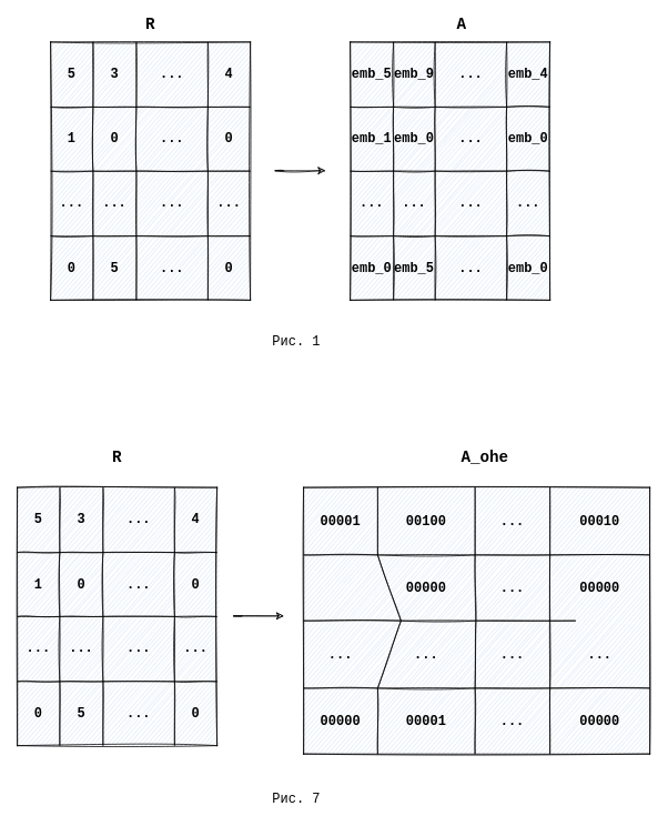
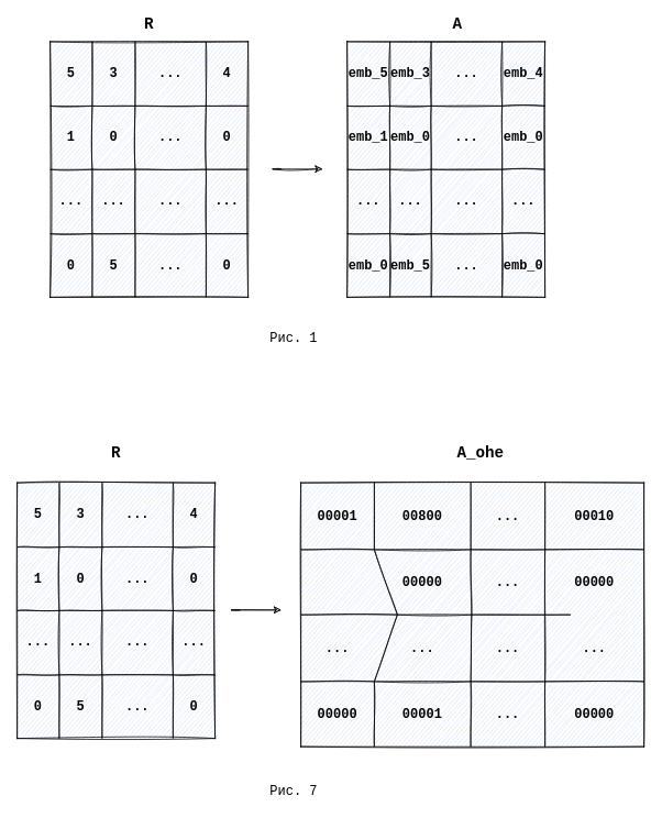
- <mxCell id="28" value="emb_9" style="shape=partialRectangle;html=1;whiteSpace=wrap;connectable=0;overflow=hidden;fillColor=none;top=0;left=0;bottom=0;right=0;fontSize=16;fontFamily=Courier New;fontStyle=1" vertex="1" parent="26"><mxGeometry x="52" width="50" height="78" as="geometry" /></mxCell>
+ <mxCell id="28" value="emb_3" style="shape=partialRectangle;html=1;whiteSpace=wrap;connectable=0;overflow=hidden;fillColor=none;top=0;left=0;bottom=0;right=0;fontSize=16;fontFamily=Courier New;fontStyle=1" vertex="1" parent="26"><mxGeometry x="52" width="50" height="78" as="geometry" /></mxCell>
- <mxCell id="74" value="00100" style="shape=partialRectangle;html=1;whiteSpace=wrap;connectable=0;overflow=hidden;fillColor=none;top=0;left=0;bottom=0;right=0;fontSize=16;fontFamily=Courier New;fontStyle=1" vertex="1" parent="72"><mxGeometry x="89" width="117" height="81" as="geometry" /></mxCell>
+ <mxCell id="74" value="00800" style="shape=partialRectangle;html=1;whiteSpace=wrap;connectable=0;overflow=hidden;fillColor=none;top=0;left=0;bottom=0;right=0;fontSize=16;fontFamily=Courier New;fontStyle=1" vertex="1" parent="72"><mxGeometry x="89" width="117" height="81" as="geometry" /></mxCell>
